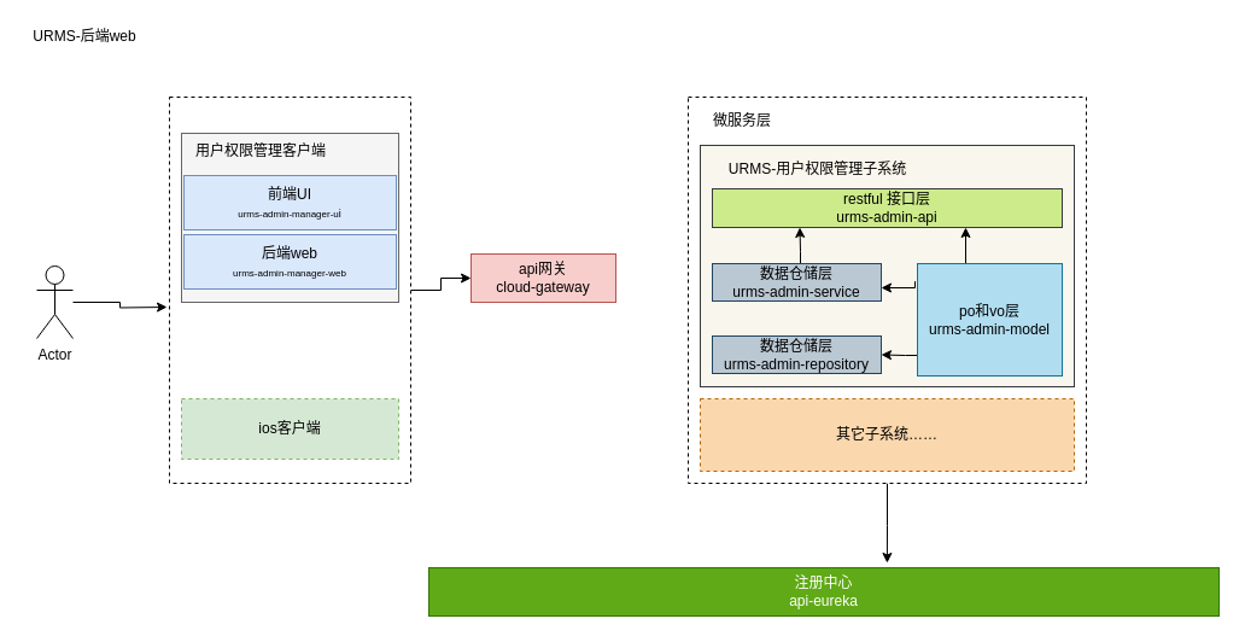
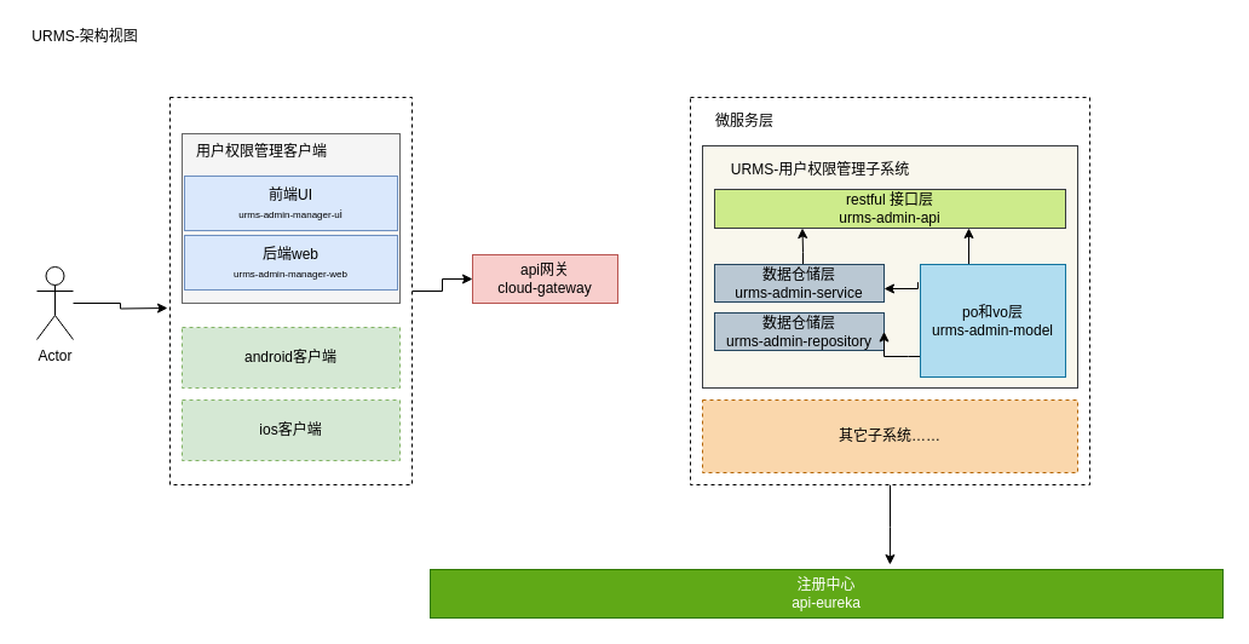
- <mxCell id="2" value="URMS-后端web" style="text;html=1;strokeColor=none;fillColor=none;align=center;verticalAlign=middle;whiteSpace=wrap;rounded=0;" vertex="1" parent="1"><mxGeometry x="20" y="20" width="100" height="20" as="geometry" /></mxCell>
+ <mxCell id="2" value="URMS-架构视图" style="text;html=1;strokeColor=none;fillColor=none;align=center;verticalAlign=middle;whiteSpace=wrap;rounded=0;" vertex="1" parent="1"><mxGeometry x="20" y="20" width="100" height="20" as="geometry" /></mxCell>
- <mxCell id="20" value="数据仓储层&lt;br&gt;urms-admin-repository" style="rounded=0;whiteSpace=wrap;html=1;fillColor=#bac8d3;strokeColor=#23445d;" vertex="1" parent="1"><mxGeometry x="590" y="278" width="140" height="31" as="geometry" /></mxCell>
+ <mxCell id="20" value="数据仓储层&lt;br&gt;urms-admin-repository" style="rounded=0;whiteSpace=wrap;html=1;fillColor=#bac8d3;strokeColor=#23445d;" vertex="1" parent="1"><mxGeometry x="590" y="258" width="140" height="31" as="geometry" /></mxCell>
+ <mxCell id="8" value="android客户端" style="rounded=0;whiteSpace=wrap;html=1;fillColor=#d5e8d4;strokeColor=#82b366;dashed=1;" vertex="1" parent="1"><mxGeometry x="150" y="270" width="180" height="50" as="geometry" /></mxCell>
